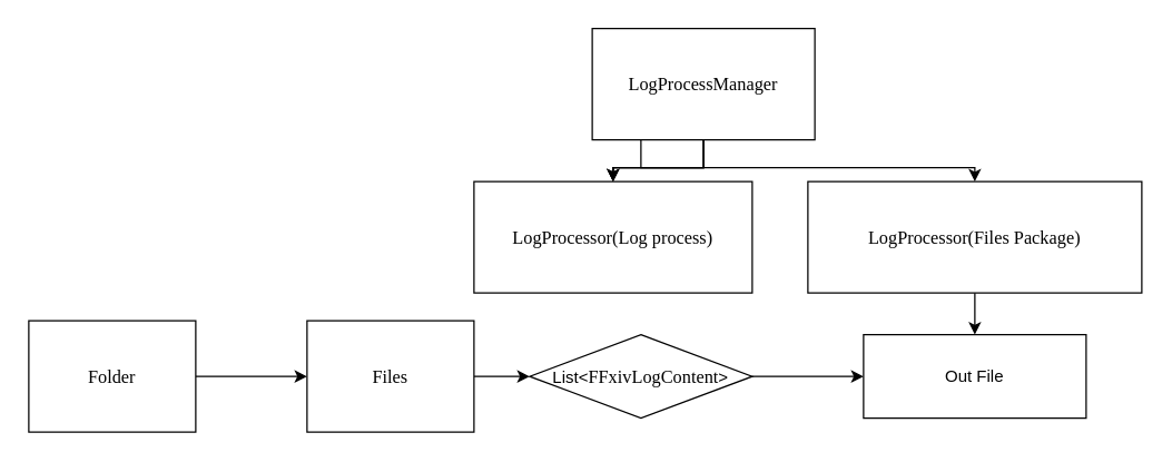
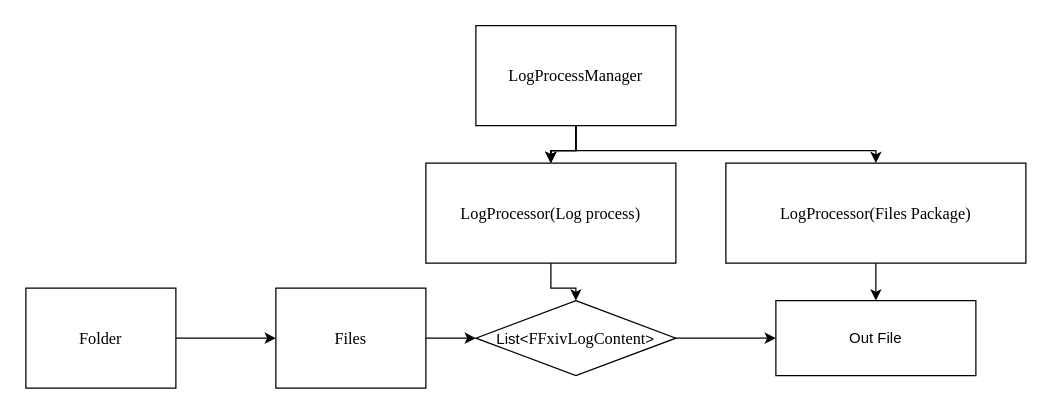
- <mxCell id="13" value="&lt;pre style=&quot;font-family: &amp;#34;consolas&amp;#34; ; font-size: 9.8pt&quot;&gt;&lt;span style=&quot;background-color: rgb(255 , 255 , 255)&quot;&gt;LogProcessManager&lt;/span&gt;&lt;/pre&gt;" style="rounded=0;whiteSpace=wrap;html=1;" vertex="1" parent="1"><mxGeometry x="425" y="20" width="160" height="80" as="geometry" /></mxCell>
+ <mxCell id="13" value="&lt;pre style=&quot;font-family: &amp;#34;consolas&amp;#34; ; font-size: 9.8pt&quot;&gt;&lt;span style=&quot;background-color: rgb(255 , 255 , 255)&quot;&gt;LogProcessManager&lt;/span&gt;&lt;/pre&gt;" style="rounded=0;whiteSpace=wrap;html=1;" vertex="1" parent="1"><mxGeometry x="380" y="20" width="160" height="80" as="geometry" /></mxCell>
+ <mxCell id="9" style="edgeStyle=orthogonalEdgeStyle;rounded=0;orthogonalLoop=1;jettySize=auto;html=1;entryX=0.5;entryY=0;entryDx=0;entryDy=0;" edge="1" parent="1" source="14" target="3"><mxGeometry relative="1" as="geometry" /></mxCell>
